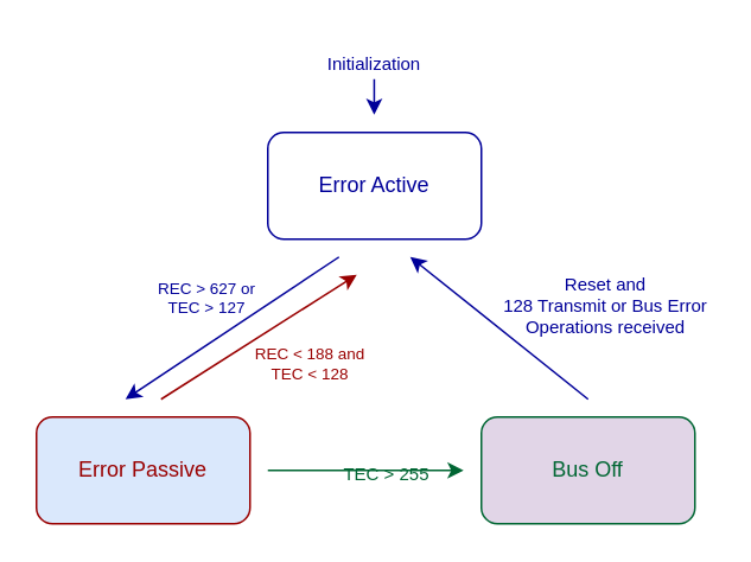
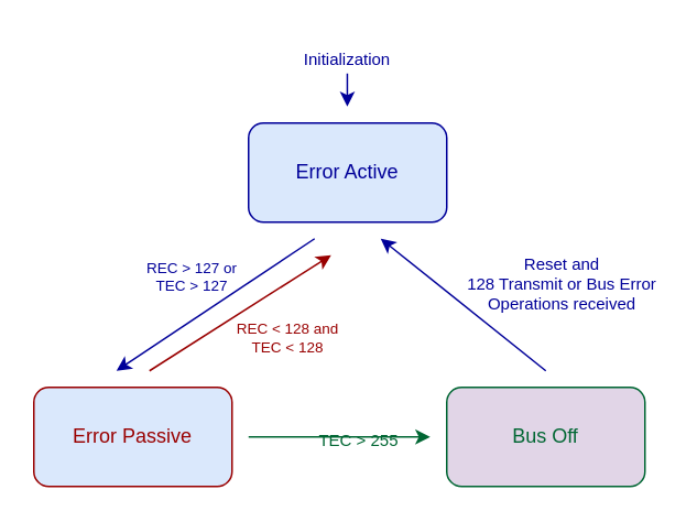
- <mxCell id="2" value="Error Active" style="rounded=1;whiteSpace=wrap;html=1;strokeColor=#000099;fontColor=#000099;" parent="1" vertex="1"><mxGeometry x="150" y="74" width="120" height="60" as="geometry" /></mxCell>
+ <mxCell id="2" value="Error Active" style="rounded=1;whiteSpace=wrap;html=1;strokeColor=#000099;fontColor=#000099;fillColor=#dae8fc;" parent="1" vertex="1"><mxGeometry x="150" y="74" width="120" height="60" as="geometry" /></mxCell>
- <mxCell id="11" value="&lt;div style=&quot;font-size: 9px;&quot;&gt;&lt;span style=&quot;background-color: initial;&quot;&gt;REC &amp;gt; 627 or&lt;br&gt;TEC &amp;gt; 127&lt;/span&gt;&lt;br&gt;&lt;/div&gt;" style="text;html=1;strokeColor=none;fillColor=none;align=center;verticalAlign=middle;whiteSpace=wrap;rounded=0;fontColor=#000099;fontSize=9;" parent="1" vertex="1"><mxGeometry x="71" y="142" width="90" height="50" as="geometry" /></mxCell>
+ <mxCell id="11" value="&lt;div style=&quot;font-size: 9px;&quot;&gt;&lt;span style=&quot;background-color: initial;&quot;&gt;REC &amp;gt; 127 or&lt;br&gt;TEC &amp;gt; 127&lt;/span&gt;&lt;br&gt;&lt;/div&gt;" style="text;html=1;strokeColor=none;fillColor=none;align=center;verticalAlign=middle;whiteSpace=wrap;rounded=0;fontColor=#000099;fontSize=9;" parent="1" vertex="1"><mxGeometry x="71" y="142" width="90" height="50" as="geometry" /></mxCell>
- <mxCell id="12" value="&lt;div style=&quot;font-size: 9px;&quot;&gt;&lt;span style=&quot;background-color: initial;&quot;&gt;REC &amp;lt; 188 and&lt;br&gt;TEC &amp;lt; 128&lt;/span&gt;&lt;/div&gt;" style="text;html=1;strokeColor=none;fillColor=none;align=center;verticalAlign=middle;whiteSpace=wrap;rounded=0;fontColor=#990000;fontSize=9;" parent="1" vertex="1"><mxGeometry x="129" y="179" width="90" height="50" as="geometry" /></mxCell>
+ <mxCell id="12" value="&lt;div style=&quot;font-size: 9px;&quot;&gt;&lt;span style=&quot;background-color: initial;&quot;&gt;REC &amp;lt; 128 and&lt;br&gt;TEC &amp;lt; 128&lt;/span&gt;&lt;/div&gt;" style="text;html=1;strokeColor=none;fillColor=none;align=center;verticalAlign=middle;whiteSpace=wrap;rounded=0;fontColor=#990000;fontSize=9;" parent="1" vertex="1"><mxGeometry x="129" y="179" width="90" height="50" as="geometry" /></mxCell>
